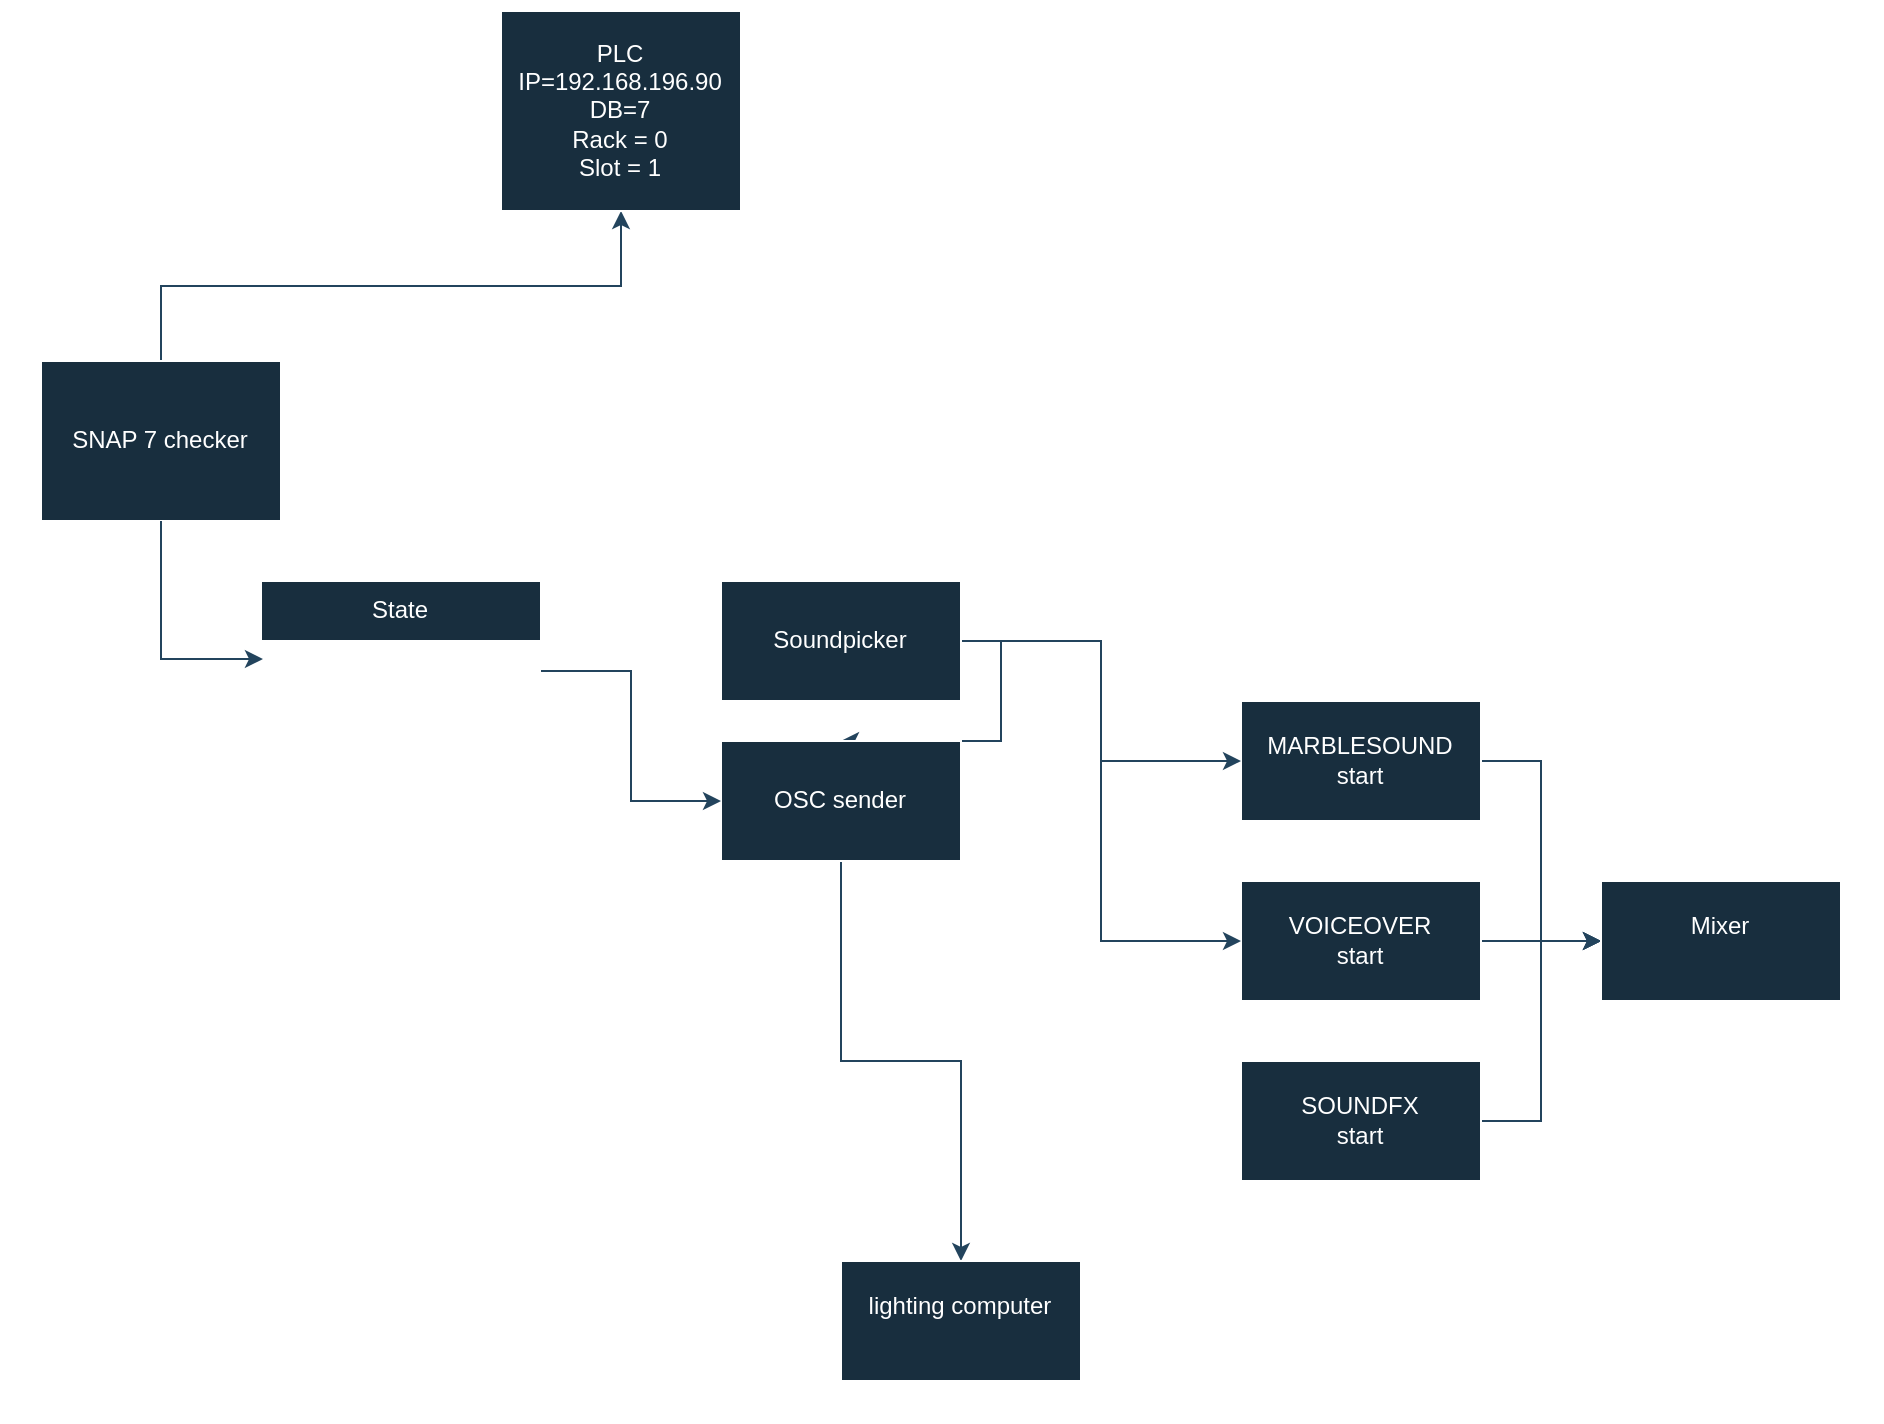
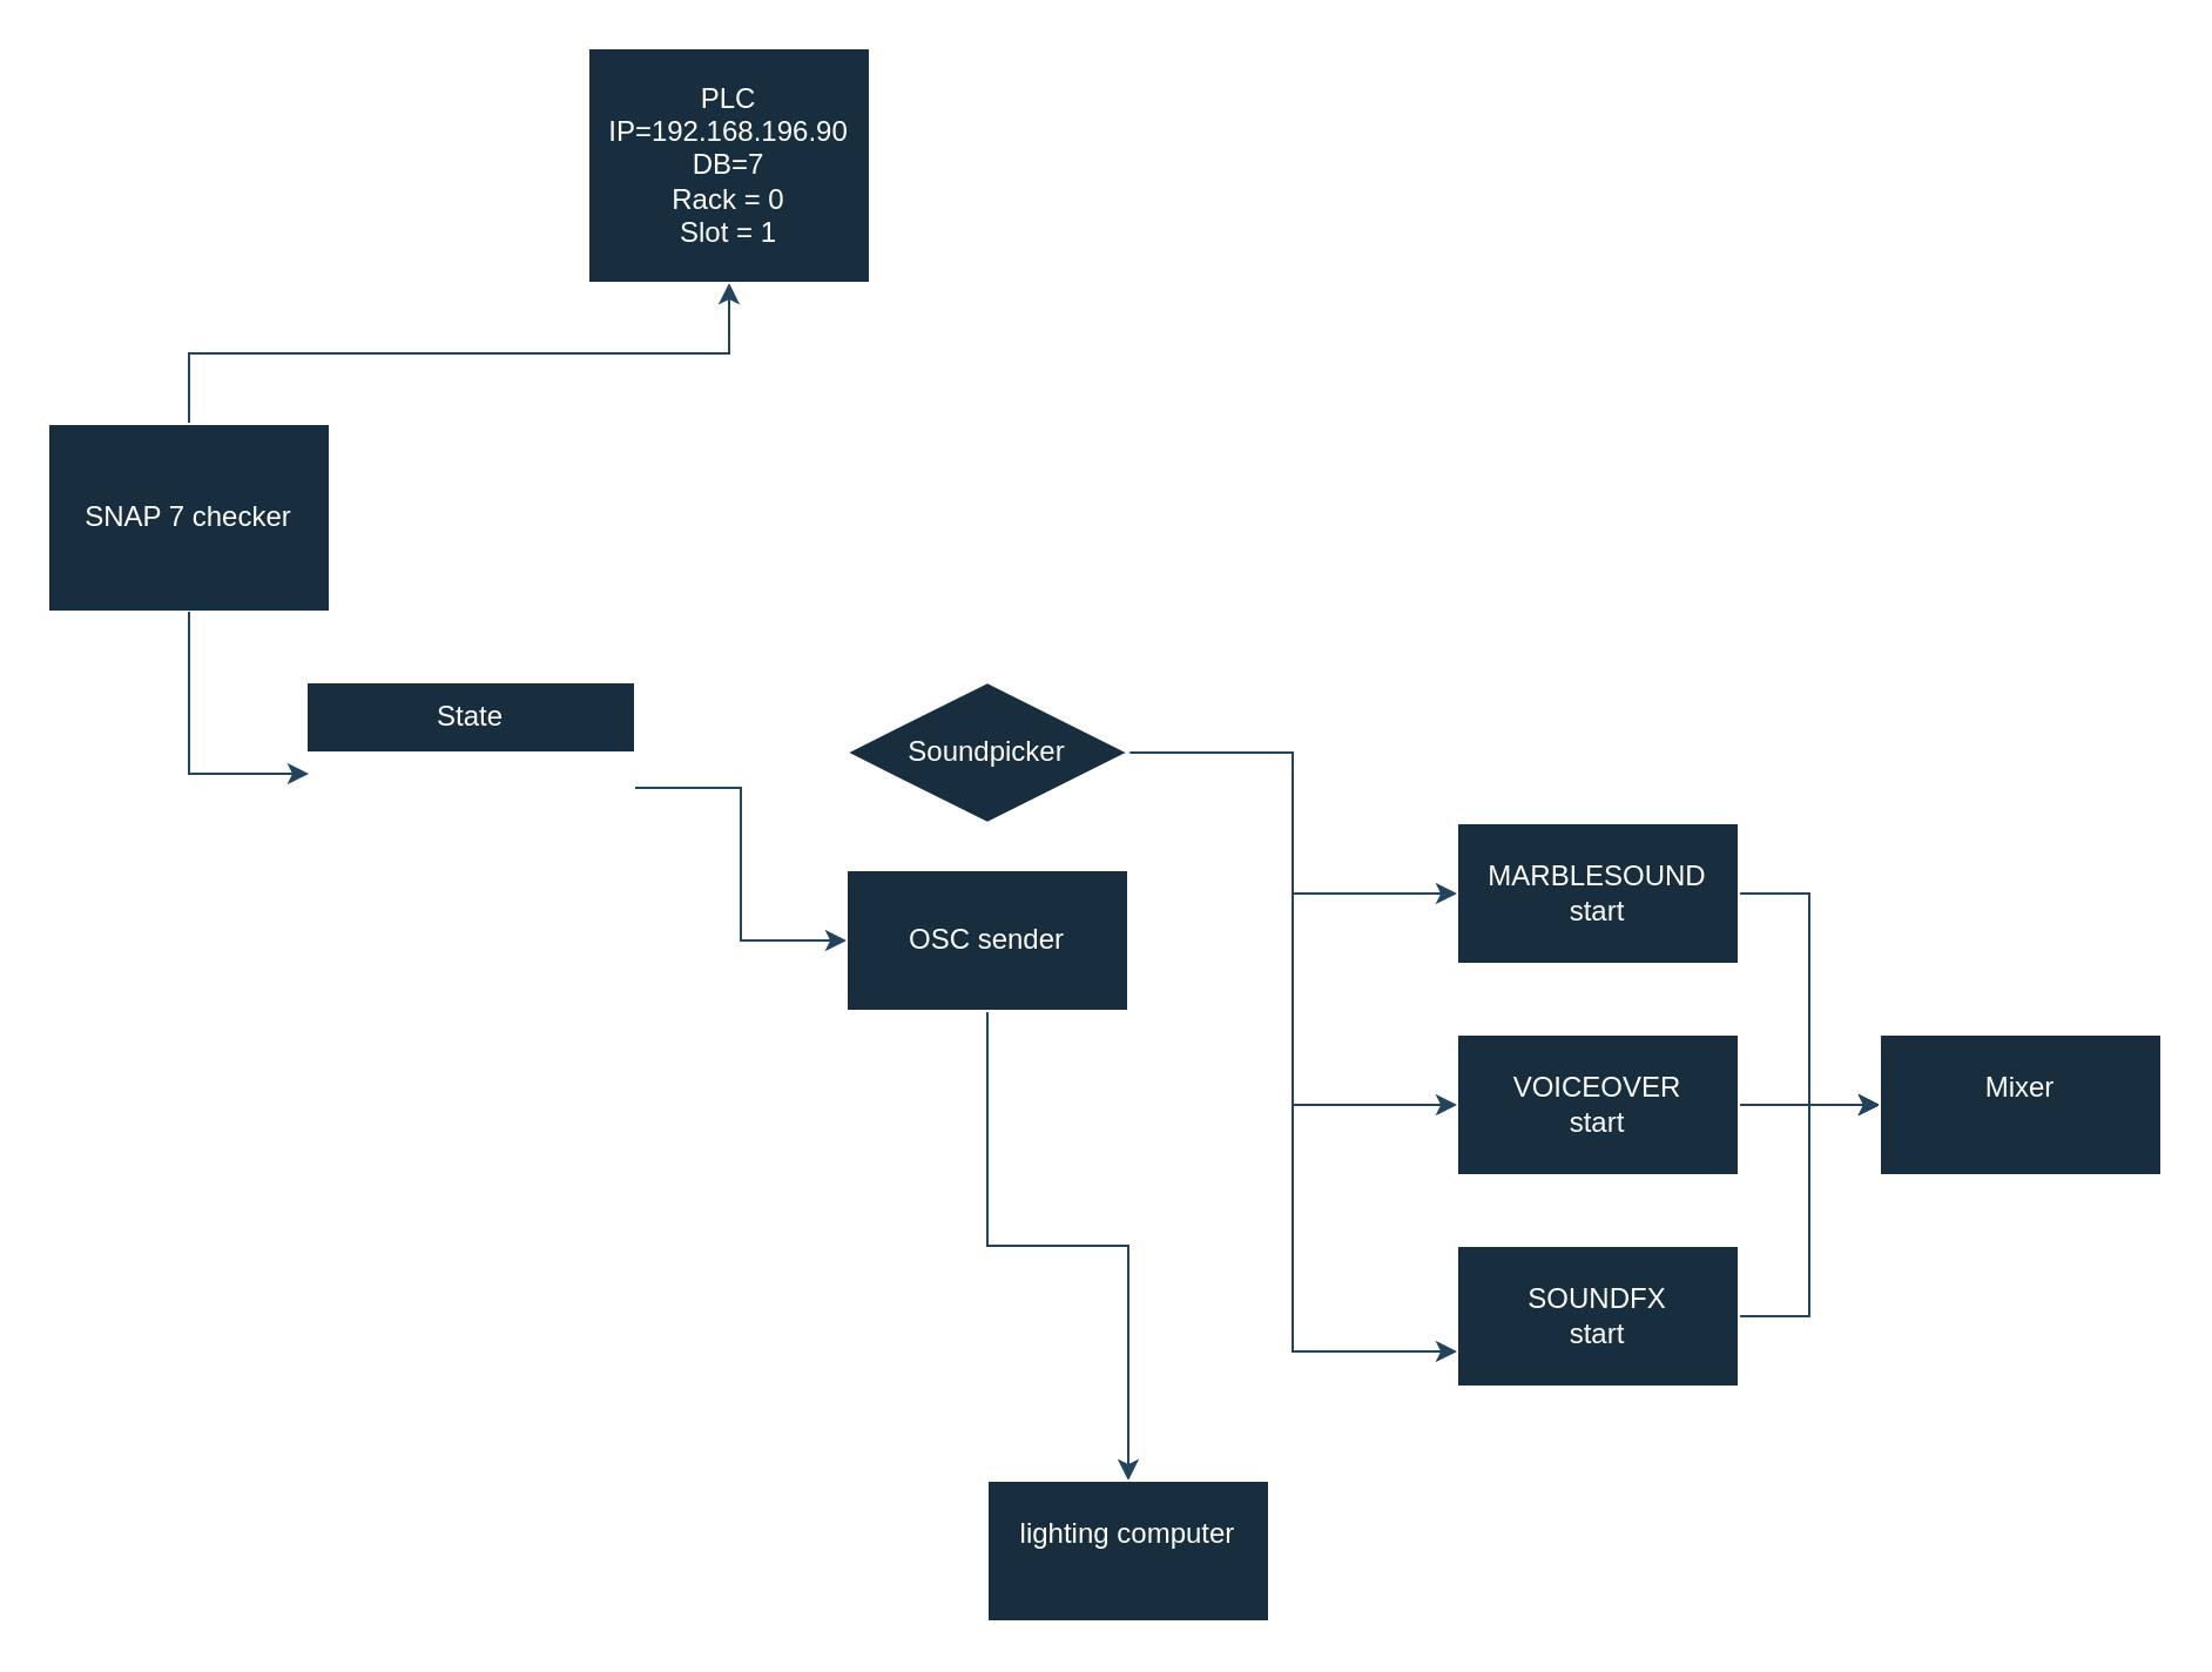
- <mxCell id="27" value="PLC&lt;br&gt;&lt;div&gt;IP=192.168.196.90&lt;br&gt;&lt;/div&gt;&lt;div&gt;DB=7&lt;/div&gt;&lt;div&gt;Rack = 0&lt;br&gt;Slot = 1&lt;br&gt;&lt;/div&gt;" style="rounded=0;whiteSpace=wrap;html=1;labelBackgroundColor=none;fillColor=#182E3E;strokeColor=#FFFFFF;fontColor=#FFFFFF;" parent="1" vertex="1"><mxGeometry x="250" y="5" width="120" height="100" as="geometry" /></mxCell>
+ <mxCell id="27" value="PLC&lt;br&gt;&lt;div&gt;IP=192.168.196.90&lt;br&gt;&lt;/div&gt;&lt;div&gt;DB=7&lt;/div&gt;&lt;div&gt;Rack = 0&lt;br&gt;Slot = 1&lt;br&gt;&lt;/div&gt;" style="rounded=0;whiteSpace=wrap;html=1;labelBackgroundColor=none;fillColor=#182E3E;strokeColor=#FFFFFF;fontColor=#FFFFFF;" parent="1" vertex="1"><mxGeometry x="250" y="20" width="120" height="100" as="geometry" /></mxCell>
- <mxCell id="18" value="Soundpicker" style="rounded=0;whiteSpace=wrap;html=1;labelBackgroundColor=none;fillColor=#182E3E;strokeColor=#FFFFFF;fontColor=#FFFFFF;" parent="1" vertex="1"><mxGeometry x="360" y="290" width="120" height="60" as="geometry" /></mxCell>
+ <mxCell id="18" value="Soundpicker" style="rhombus;whiteSpace=wrap;html=1;labelBackgroundColor=none;fillColor=#182E3E;strokeColor=#FFFFFF;fontColor=#FFFFFF;" parent="1" vertex="1"><mxGeometry x="360" y="290" width="120" height="60" as="geometry" /></mxCell>
- <mxCell id="17" style="edgeStyle=orthogonalEdgeStyle;rounded=0;orthogonalLoop=1;jettySize=auto;html=1;exitX=1;exitY=0.5;exitDx=0;exitDy=0;labelBackgroundColor=none;strokeColor=#23445D;fontColor=default;" parent="1" source="18" target="20" edge="1"><mxGeometry relative="1" as="geometry" /></mxCell>
+ <mxCell id="17" style="edgeStyle=orthogonalEdgeStyle;rounded=0;orthogonalLoop=1;jettySize=auto;html=1;exitX=1;exitY=0.5;exitDx=0;exitDy=0;entryX=0;entryY=0.75;entryDx=0;entryDy=0;labelBackgroundColor=none;strokeColor=#23445D;fontColor=default;" parent="1" source="18" target="3" edge="1"><mxGeometry relative="1" as="geometry" /></mxCell>
